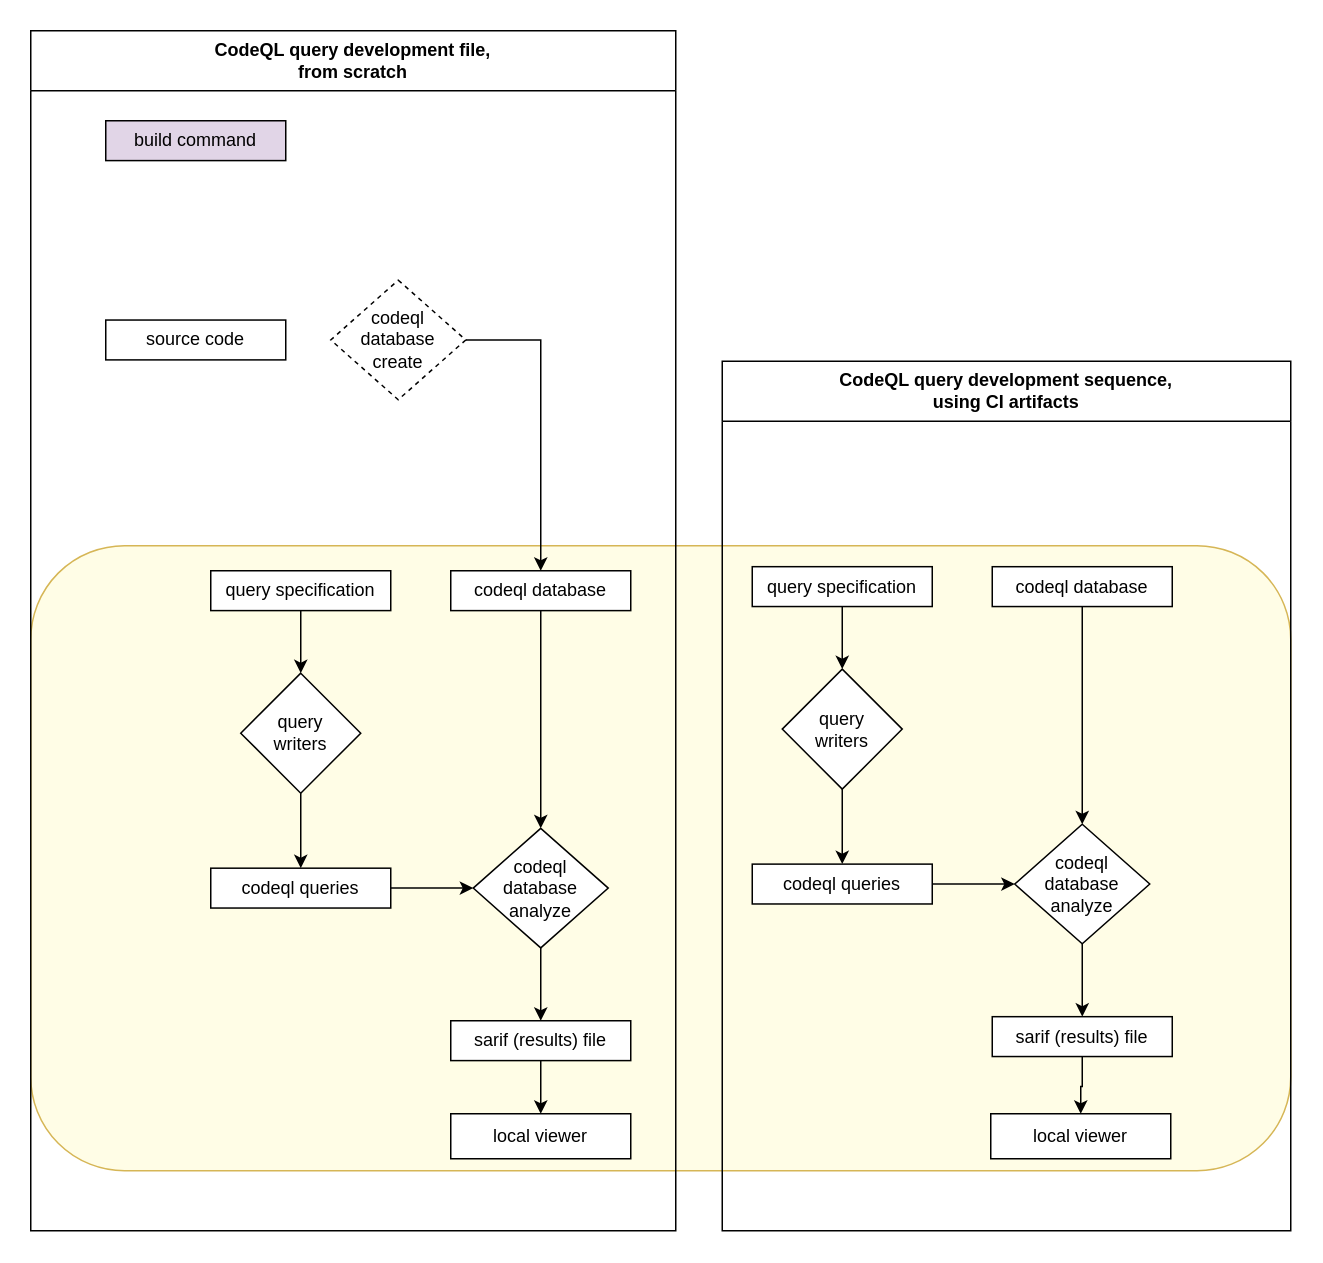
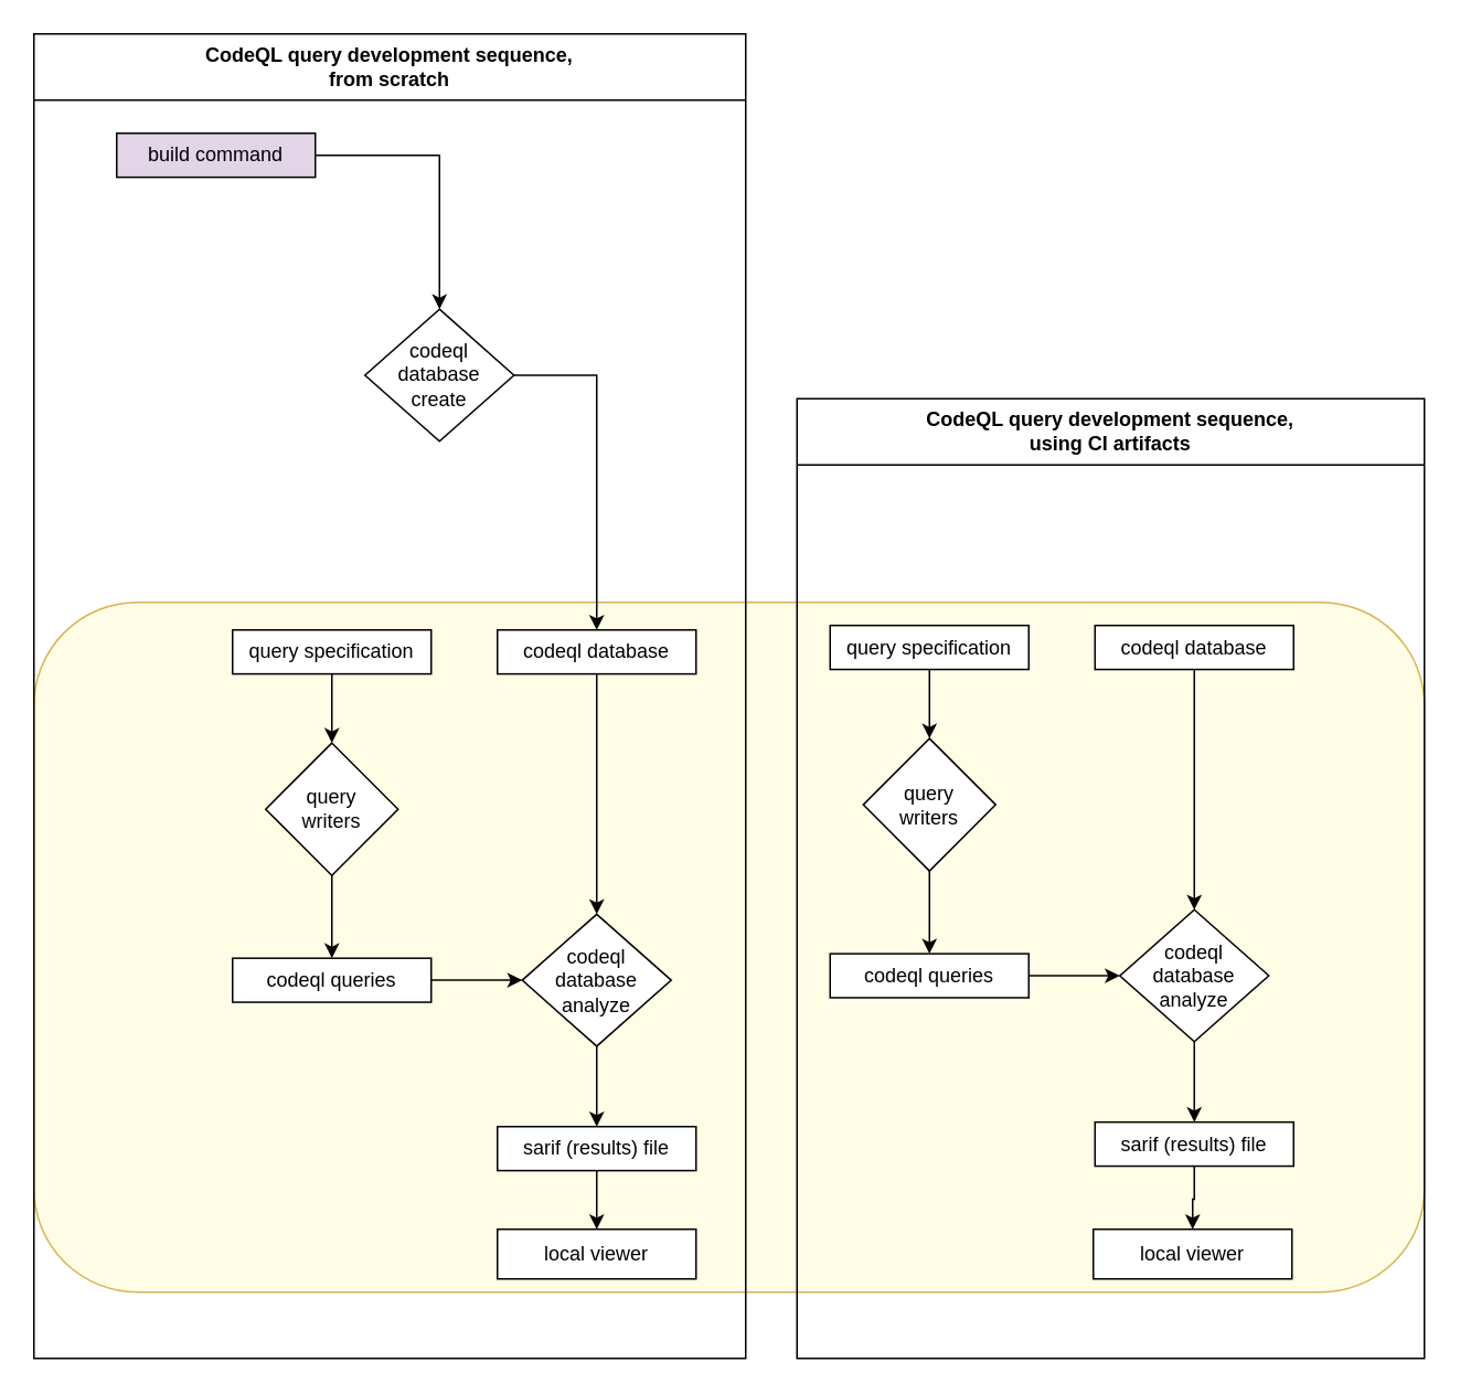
- <mxCell id="16" value="CodeQL query development file,&lt;div&gt;from scratch&lt;/div&gt;" style="swimlane;whiteSpace=wrap;html=1;container=1;startSize=40;" parent="1" vertex="1"><mxGeometry x="20" y="20" width="430" height="800" as="geometry"><mxRectangle x="160" y="200" width="140" height="30" as="alternateBounds" /></mxGeometry></mxCell>
+ <mxCell id="16" value="CodeQL query development sequence,&lt;div&gt;from scratch&lt;/div&gt;" style="swimlane;whiteSpace=wrap;html=1;container=1;startSize=40;" parent="1" vertex="1"><mxGeometry x="20" y="20" width="430" height="800" as="geometry"><mxRectangle x="160" y="200" width="140" height="30" as="alternateBounds" /></mxGeometry></mxCell>
+ <mxCell id="23" style="edgeStyle=orthogonalEdgeStyle;rounded=0;orthogonalLoop=1;jettySize=auto;html=1;exitX=1;exitY=0.5;exitDx=0;exitDy=0;entryX=0.5;entryY=0;entryDx=0;entryDy=0;" parent="16" source="22" target="21" edge="1"><mxGeometry relative="1" as="geometry" /></mxCell>
- <mxCell id="17" value="source code" style="rounded=0;whiteSpace=wrap;html=1;resizeWidth=0;" parent="16" vertex="1"><mxGeometry x="50" y="192.856" width="120" height="26.571" as="geometry" /></mxCell>
- <mxCell id="21" value="codeql&lt;div&gt;database&lt;/div&gt;&lt;div&gt;create&lt;/div&gt;" style="rhombus;whiteSpace=wrap;html=1;dashed=1;" parent="16" vertex="1"><mxGeometry x="200.0" y="166.284" width="90.0" height="79.714" as="geometry" /></mxCell>
+ <mxCell id="21" value="codeql&lt;div&gt;database&lt;/div&gt;&lt;div&gt;create&lt;/div&gt;" style="rhombus;whiteSpace=wrap;html=1;" parent="16" vertex="1"><mxGeometry x="200.0" y="166.284" width="90.0" height="79.714" as="geometry" /></mxCell>
